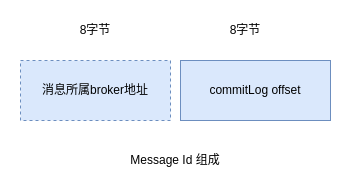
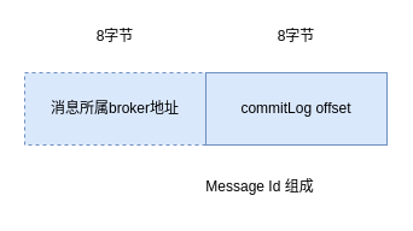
- <mxCell id="3" value="commitLog offset" style="rounded=0;whiteSpace=wrap;html=1;fillColor=#dae8fc;strokeColor=#6c8ebf;" parent="1" vertex="1"><mxGeometry x="180" y="60" width="150" height="60" as="geometry" /></mxCell>
+ <mxCell id="3" value="commitLog offset" style="rounded=0;whiteSpace=wrap;html=1;fillColor=#dae8fc;strokeColor=#6c8ebf;" parent="1" vertex="1"><mxGeometry x="170" y="60" width="150" height="60" as="geometry" /></mxCell>
- <mxCell id="6" value="Message Id 组成" style="text;html=1;strokeColor=none;fillColor=none;align=center;verticalAlign=middle;whiteSpace=wrap;rounded=0;" parent="1" vertex="1"><mxGeometry x="100" y="150" width="150" height="20" as="geometry" /></mxCell>
+ <mxCell id="6" value="Message Id 组成" style="text;html=1;strokeColor=none;fillColor=none;align=center;verticalAlign=middle;whiteSpace=wrap;rounded=0;" parent="1" vertex="1"><mxGeometry x="140" y="145" width="150" height="20" as="geometry" /></mxCell>
